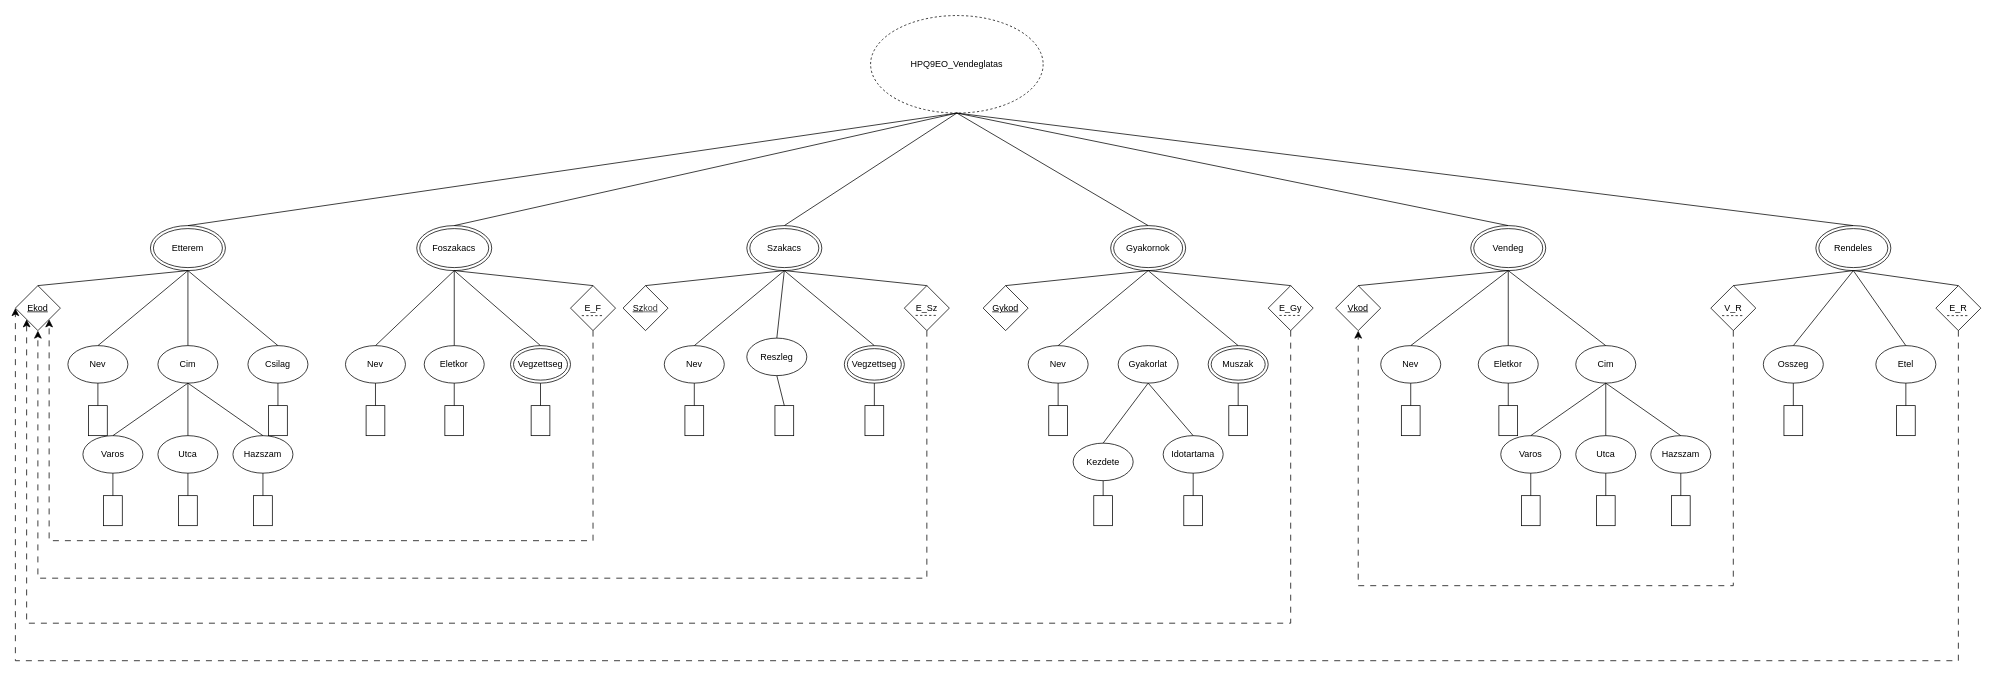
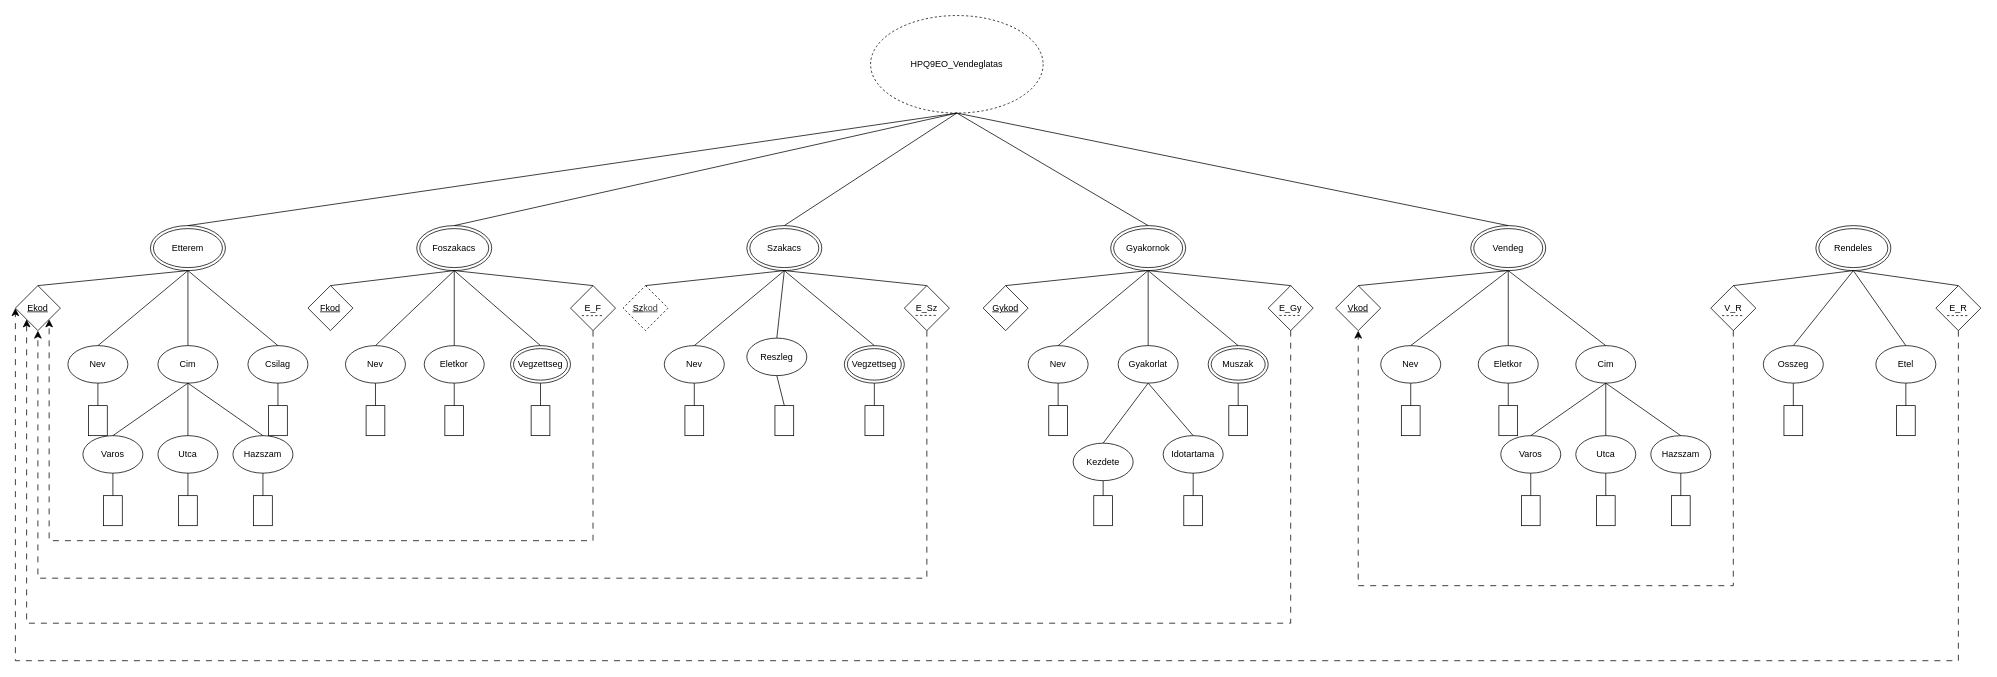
- <mxCell id="14" value="" style="endArrow=none;html=1;entryX=0.5;entryY=1;entryDx=0;entryDy=0;exitX=0.5;exitY=0;exitDx=0;exitDy=0;" parent="1" source="8" target="2" edge="1"><mxGeometry width="50" height="50" relative="1" as="geometry"><mxPoint x="1480" y="340" as="sourcePoint" /><mxPoint x="1285" y="160" as="targetPoint" /></mxGeometry></mxCell>
+ <mxCell id="30" value="" style="endArrow=none;html=1;entryX=0.5;entryY=1;entryDx=0;entryDy=0;exitX=0.5;exitY=0;exitDx=0;exitDy=0;" parent="1" source="29" target="4" edge="1"><mxGeometry width="50" height="50" relative="1" as="geometry"><mxPoint x="600" y="400" as="sourcePoint" /><mxPoint x="650" y="350" as="targetPoint" /></mxGeometry></mxCell>
+ <mxCell id="29" value="&lt;u&gt;Fkod&lt;/u&gt;" style="rhombus;whiteSpace=wrap;html=1;" parent="1" vertex="1"><mxGeometry x="410" y="380" width="60" height="60" as="geometry" /></mxCell>
- <mxCell id="50" value="&lt;u&gt;Sz&lt;/u&gt;&lt;u style=&quot;color: rgb(63, 63, 63); background-color: transparent;&quot;&gt;kod&lt;/u&gt;" style="rhombus;whiteSpace=wrap;html=1;" vertex="1" parent="1"><mxGeometry y="380" width="60" height="60" as="geometry" x="830" /></mxCell>
+ <mxCell id="50" value="&lt;u&gt;Sz&lt;/u&gt;&lt;u style=&quot;color: rgb(63, 63, 63); background-color: transparent;&quot;&gt;kod&lt;/u&gt;" style="rhombus;whiteSpace=wrap;html=1;dashed=1;" vertex="1" parent="1"><mxGeometry y="380" width="60" height="60" as="geometry" x="830" /></mxCell>
+ <mxCell id="82" value="" style="endArrow=none;html=1;exitX=0.5;exitY=0;exitDx=0;exitDy=0;entryX=0.5;entryY=1;entryDx=0;entryDy=0;" edge="1" parent="1" source="79" target="7"><mxGeometry width="50" height="50" relative="1" as="geometry"><mxPoint x="1420" y="470" as="sourcePoint" /><mxPoint x="1540" y="370" as="targetPoint" /></mxGeometry></mxCell>
